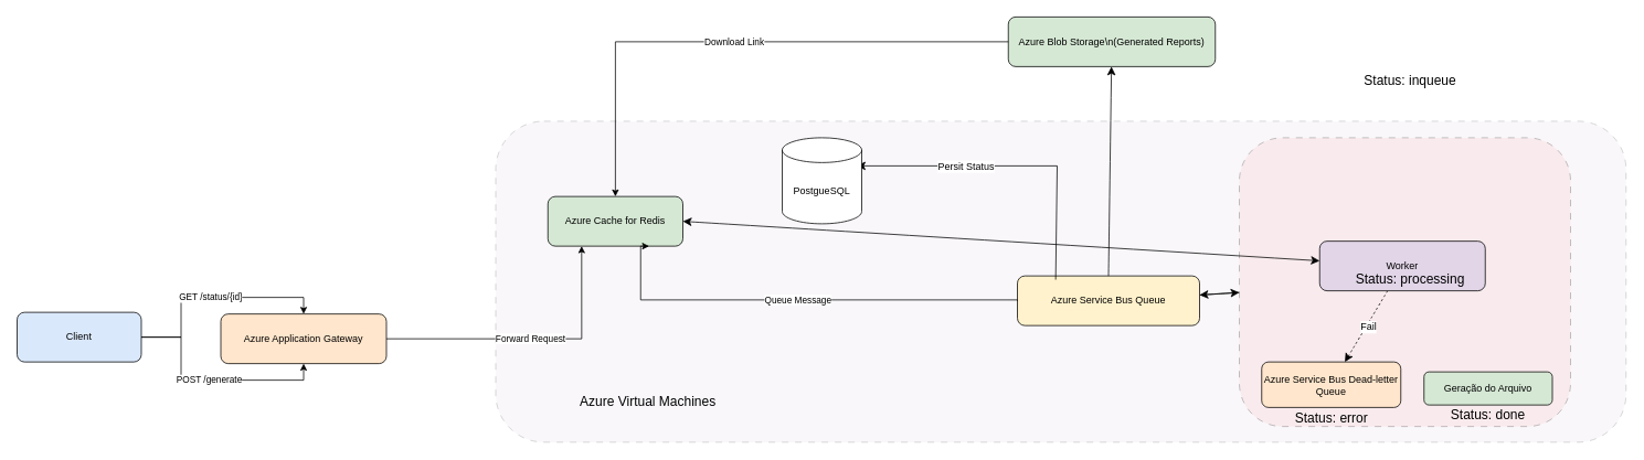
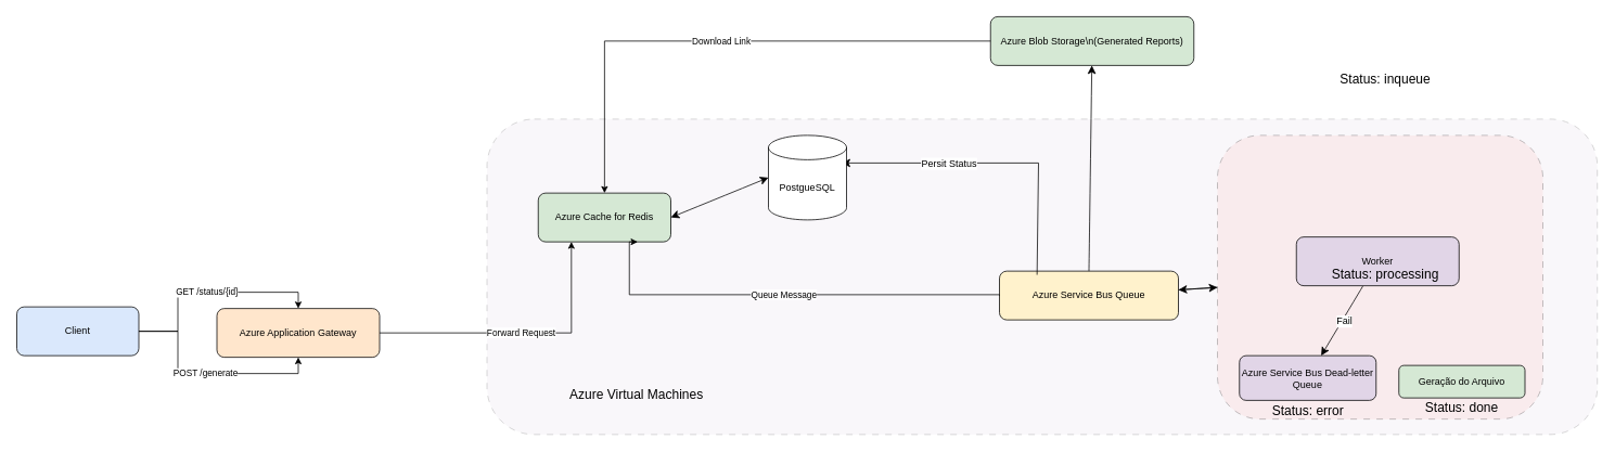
- <mxCell id="23" value="" style="endArrow=classic;startArrow=classic;html=1;rounded=0;fontSize=12;startSize=8;endSize=8;curved=1;exitX=1;exitY=0.5;exitDx=0;exitDy=0;" edge="1" parent="1" source="13" target="26"><mxGeometry width="50" height="50" relative="1" as="geometry"><mxPoint x="946" y="475" as="sourcePoint" /><mxPoint x="971" y="230" as="targetPoint" /></mxGeometry></mxCell>
+ <mxCell id="23" value="" style="endArrow=classic;startArrow=classic;html=1;rounded=0;fontSize=12;startSize=8;endSize=8;curved=1;entryX=0;entryY=0.5;entryDx=0;entryDy=0;entryPerimeter=0;exitX=1;exitY=0.5;exitDx=0;exitDy=0;" edge="1" parent="1" source="13" target="21"><mxGeometry width="50" height="50" relative="1" as="geometry"><mxPoint x="946" y="475" as="sourcePoint" /><mxPoint x="971" y="230" as="targetPoint" /></mxGeometry></mxCell>
- <mxCell id="24" value="" style="edgeStyle=none;curved=1;rounded=0;orthogonalLoop=1;jettySize=auto;html=1;fontSize=12;startSize=8;endSize=8;dashed=1;" edge="1" parent="1" source="26" target="30"><mxGeometry relative="1" as="geometry" /></mxCell>
+ <mxCell id="24" value="" style="edgeStyle=none;curved=1;rounded=0;orthogonalLoop=1;jettySize=auto;html=1;fontSize=12;startSize=8;endSize=8;" edge="1" parent="1" source="26" target="30"><mxGeometry relative="1" as="geometry" /></mxCell>
- <mxCell id="30" value="Azure Service Bus Dead-letter Queue" style="rounded=1;whiteSpace=wrap;html=1;fillColor=#ffe6cc;" vertex="1" parent="1"><mxGeometry x="1523" y="437" width="168" height="55" as="geometry" /></mxCell>
+ <mxCell id="30" value="Azure Service Bus Dead-letter Queue" style="rounded=1;whiteSpace=wrap;html=1;fillColor=#e1d5e7;" vertex="1" parent="1"><mxGeometry x="1523" y="437" width="168" height="55" as="geometry" /></mxCell>
